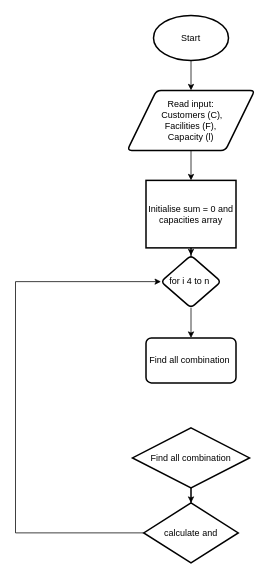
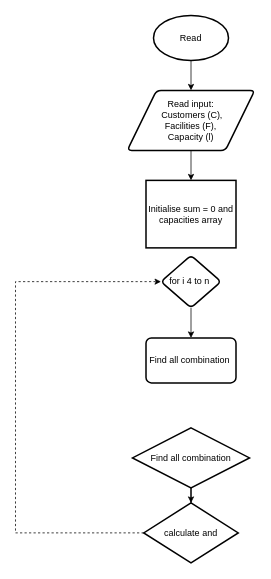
- <mxCell id="2" value="Start" style="strokeWidth=2;html=1;shape=mxgraph.flowchart.start_1;whiteSpace=wrap;" vertex="1" parent="1"><mxGeometry x="204" y="20" width="100" height="60" as="geometry" /></mxCell>
+ <mxCell id="2" value="Read" style="strokeWidth=2;html=1;shape=mxgraph.flowchart.start_1;whiteSpace=wrap;" vertex="1" parent="1"><mxGeometry x="204" y="20" width="100" height="60" as="geometry" /></mxCell>
- <mxCell id="3" value="" style="edgeStyle=orthogonalEdgeStyle;rounded=0;orthogonalLoop=1;jettySize=auto;html=1;" edge="1" parent="1" source="4" target="13"><mxGeometry relative="1" as="geometry" /></mxCell>
- <mxCell id="10" style="edgeStyle=orthogonalEdgeStyle;rounded=0;orthogonalLoop=1;jettySize=auto;html=1;exitX=0;exitY=0.5;exitDx=0;exitDy=0;entryX=0;entryY=0.5;entryDx=0;entryDy=0;" edge="1" parent="1" source="11" target="13"><mxGeometry relative="1" as="geometry"><mxPoint x="20" y="670" as="targetPoint" /><Array as="points"><mxPoint x="20" y="710" /><mxPoint x="20" y="375" /></Array></mxGeometry></mxCell>
+ <mxCell id="10" style="edgeStyle=orthogonalEdgeStyle;rounded=0;orthogonalLoop=1;jettySize=auto;html=1;exitX=0;exitY=0.5;exitDx=0;exitDy=0;entryX=0;entryY=0.5;entryDx=0;entryDy=0;dashed=1;" edge="1" parent="1" source="11" target="13"><mxGeometry relative="1" as="geometry"><mxPoint x="20" y="670" as="targetPoint" /><Array as="points"><mxPoint x="20" y="710" /><mxPoint x="20" y="375" /></Array></mxGeometry></mxCell>
